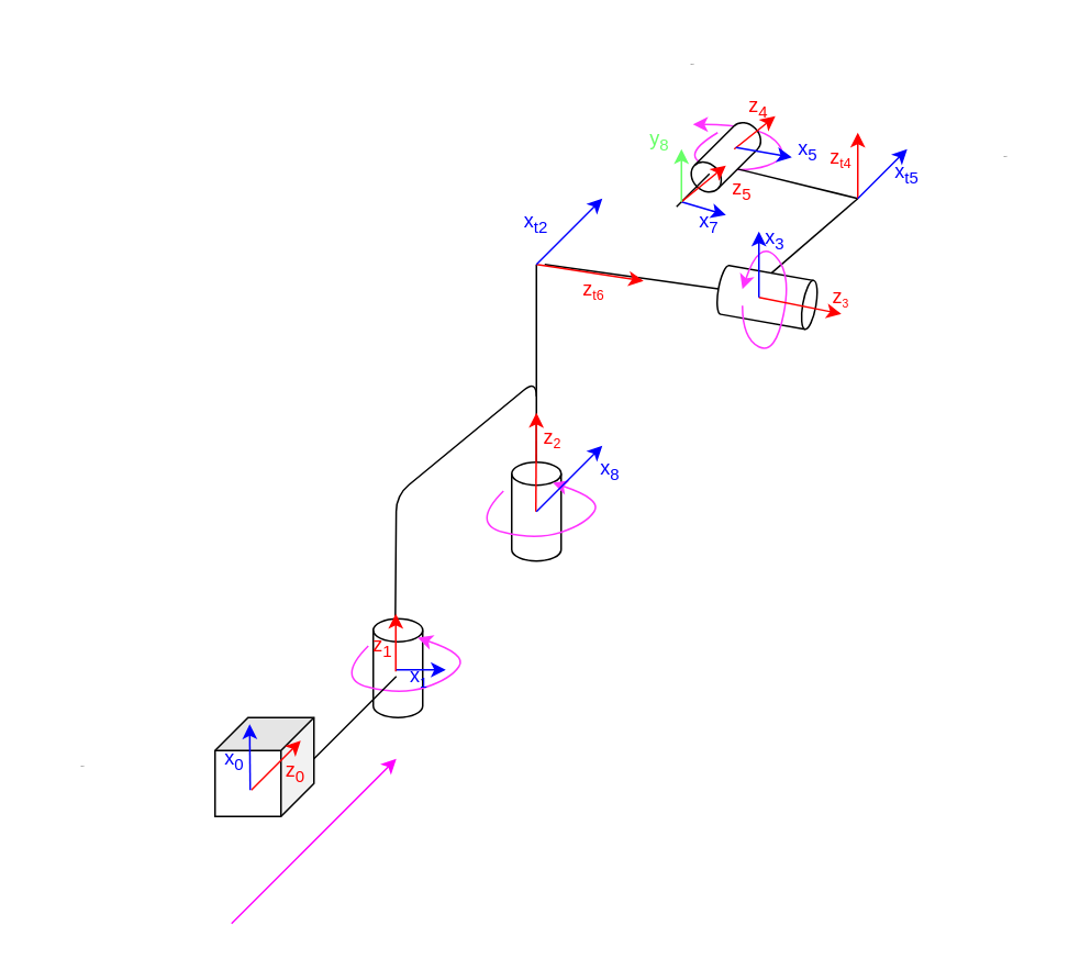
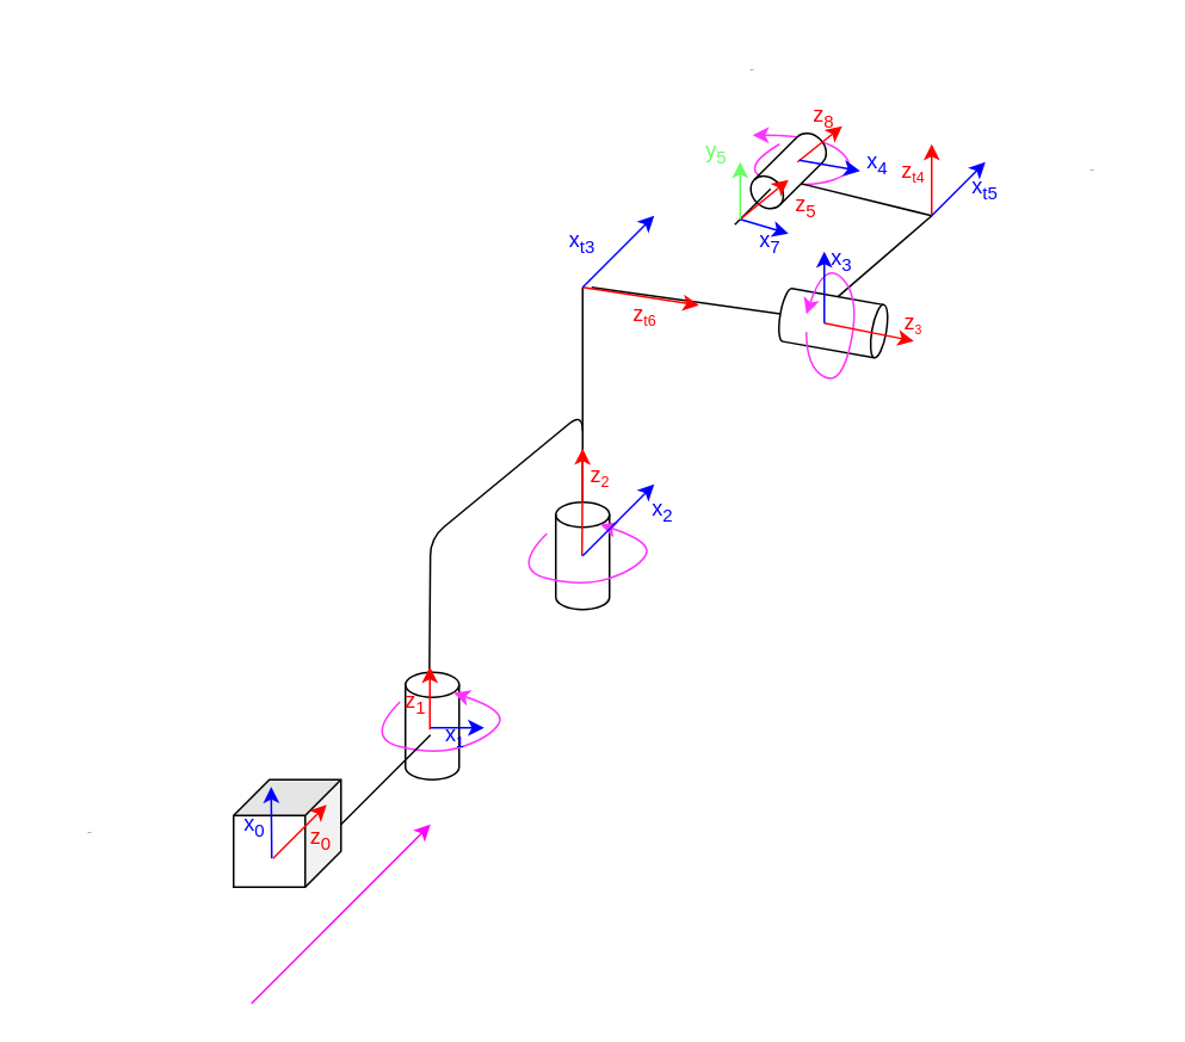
- <mxCell id="48" value="z&lt;sub&gt;4&lt;/sub&gt;" style="text;html=1;strokeColor=none;fillColor=none;align=center;verticalAlign=middle;whiteSpace=wrap;rounded=0;fontColor=#FF0000;" parent="1" vertex="1"><mxGeometry x="430" y="50" width="60" height="30" as="geometry" /></mxCell>
+ <mxCell id="48" value="z&lt;sub&gt;8&lt;/sub&gt;" style="text;html=1;strokeColor=none;fillColor=none;align=center;verticalAlign=middle;whiteSpace=wrap;rounded=0;fontColor=#FF0000;" parent="1" vertex="1"><mxGeometry x="430" y="50" width="60" height="30" as="geometry" /></mxCell>
- <mxCell id="51" value="&lt;font color=&quot;#66ff66&quot;&gt;y&lt;sub&gt;8&lt;/sub&gt;&lt;/font&gt;" style="text;html=1;strokeColor=none;fillColor=none;align=center;verticalAlign=middle;whiteSpace=wrap;rounded=0;" parent="1" vertex="1"><mxGeometry x="370" y="70" width="60" height="30" as="geometry" /></mxCell>
+ <mxCell id="51" value="&lt;font color=&quot;#66ff66&quot;&gt;y&lt;sub&gt;5&lt;/sub&gt;&lt;/font&gt;" style="text;html=1;strokeColor=none;fillColor=none;align=center;verticalAlign=middle;whiteSpace=wrap;rounded=0;" parent="1" vertex="1"><mxGeometry x="370" y="70" width="60" height="30" as="geometry" /></mxCell>
- <mxCell id="41" value="x&lt;sub&gt;5&lt;/sub&gt;" style="text;html=1;strokeColor=none;fillColor=none;align=center;verticalAlign=middle;whiteSpace=wrap;rounded=0;fontColor=#0000FF;" parent="1" vertex="1"><mxGeometry x="460" y="76" width="60" height="30" as="geometry" /></mxCell>
+ <mxCell id="41" value="x&lt;sub&gt;4&lt;/sub&gt;" style="text;html=1;strokeColor=none;fillColor=none;align=center;verticalAlign=middle;whiteSpace=wrap;rounded=0;fontColor=#0000FF;" parent="1" vertex="1"><mxGeometry x="460" y="76" width="60" height="30" as="geometry" /></mxCell>
- <mxCell id="42" value="x&lt;sub&gt;t2&lt;/sub&gt;" style="text;html=1;strokeColor=none;fillColor=none;align=center;verticalAlign=middle;whiteSpace=wrap;rounded=0;fontColor=#0000FF;" parent="1" vertex="1"><mxGeometry x="295" y="120" width="60" height="30" as="geometry" /></mxCell>
+ <mxCell id="42" value="x&lt;sub&gt;t3&lt;/sub&gt;" style="text;html=1;strokeColor=none;fillColor=none;align=center;verticalAlign=middle;whiteSpace=wrap;rounded=0;fontColor=#0000FF;" parent="1" vertex="1"><mxGeometry x="295" y="120" width="60" height="30" as="geometry" /></mxCell>
- <mxCell id="39" value="x&lt;sub&gt;8&lt;/sub&gt;" style="text;html=1;strokeColor=none;fillColor=none;align=center;verticalAlign=middle;whiteSpace=wrap;rounded=0;fontColor=#0000FF;" parent="1" vertex="1"><mxGeometry x="340" y="270" width="60" height="30" as="geometry" /></mxCell>
+ <mxCell id="39" value="x&lt;sub&gt;2&lt;/sub&gt;" style="text;html=1;strokeColor=none;fillColor=none;align=center;verticalAlign=middle;whiteSpace=wrap;rounded=0;fontColor=#0000FF;" parent="1" vertex="1"><mxGeometry x="340" y="270" width="60" height="30" as="geometry" /></mxCell>
